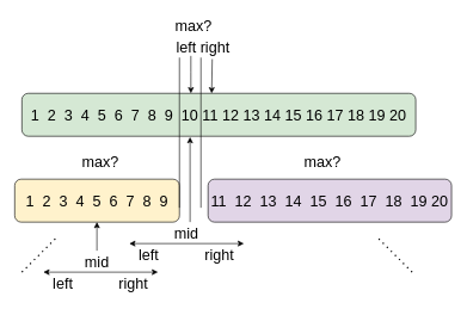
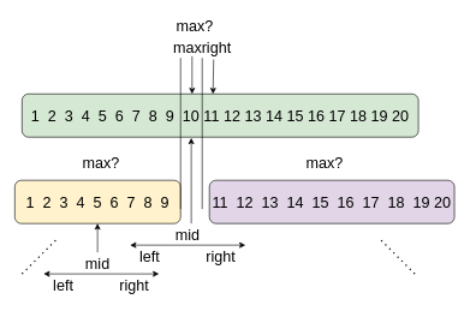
- <mxCell id="19" value="left" style="text;html=1;strokeColor=none;fillColor=none;align=center;verticalAlign=middle;whiteSpace=wrap;rounded=0;fontSize=21;" parent="1" vertex="1"><mxGeometry x="230" y="50" width="60" height="30" as="geometry" /></mxCell>
+ <mxCell id="19" value="max" style="text;html=1;strokeColor=none;fillColor=none;align=center;verticalAlign=middle;whiteSpace=wrap;rounded=0;fontSize=21;" parent="1" vertex="1"><mxGeometry x="230" y="50" width="60" height="30" as="geometry" /></mxCell>
